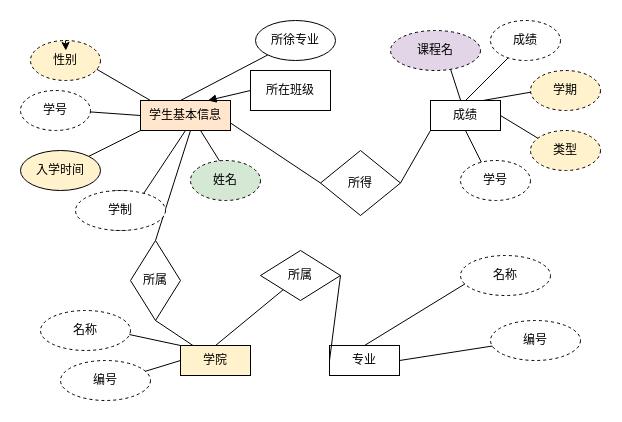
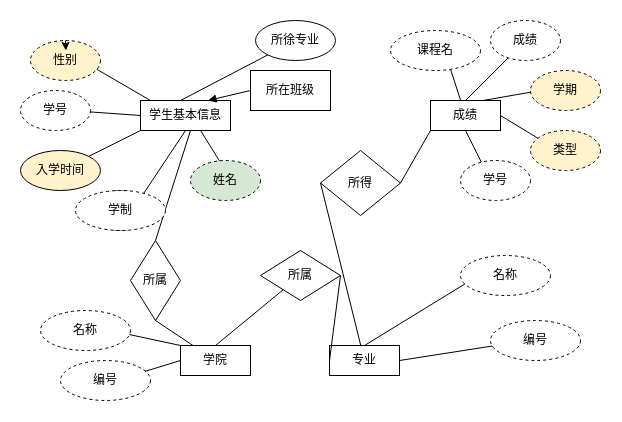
- <mxCell id="44" value="课程名" style="ellipse;whiteSpace=wrap;html=1;align=center;dashed=1;fillColor=#e1d5e7;" vertex="1" parent="1"><mxGeometry x="390" y="30" width="90" height="40" as="geometry" /></mxCell>
+ <mxCell id="44" value="课程名" style="ellipse;whiteSpace=wrap;html=1;align=center;dashed=1;" vertex="1" parent="1"><mxGeometry x="390" y="30" width="90" height="40" as="geometry" /></mxCell>
- <mxCell id="6" value="学生基本信息" style="rounded=0;whiteSpace=wrap;html=1;fillColor=#ffe6cc;" vertex="1" parent="1"><mxGeometry x="140" y="100" width="90" height="30" as="geometry" /></mxCell>
+ <mxCell id="6" value="学生基本信息" style="rounded=0;whiteSpace=wrap;html=1;" vertex="1" parent="1"><mxGeometry x="140" y="100" width="90" height="30" as="geometry" /></mxCell>
- <mxCell id="21" value="" style="endArrow=none;html=1;rounded=0;entryX=1;entryY=0.75;entryDx=0;entryDy=0;exitX=0;exitY=0.5;exitDx=0;exitDy=0;" edge="1" parent="1" source="8" target="6"><mxGeometry width="50" height="50" relative="1" as="geometry"><mxPoint x="266.923" y="190" as="sourcePoint" /><mxPoint x="240" y="140" as="targetPoint" /></mxGeometry></mxCell>
+ <mxCell id="21" value="" style="endArrow=none;html=1;rounded=0;exitX=0;exitY=0.5;exitDx=0;exitDy=0;" edge="1" parent="1" source="8" target="12"><mxGeometry width="50" height="50" relative="1" as="geometry"><mxPoint x="266.923" y="190" as="sourcePoint" /><mxPoint x="240" y="140" as="targetPoint" /></mxGeometry></mxCell>
- <mxCell id="10" value="学院" style="rounded=0;whiteSpace=wrap;html=1;fillColor=#fff2cc;" vertex="1" parent="1"><mxGeometry x="180" y="345" width="70" height="30" as="geometry" /></mxCell>
+ <mxCell id="10" value="学院" style="rounded=0;whiteSpace=wrap;html=1;" vertex="1" parent="1"><mxGeometry x="180" y="345" width="70" height="30" as="geometry" /></mxCell>
